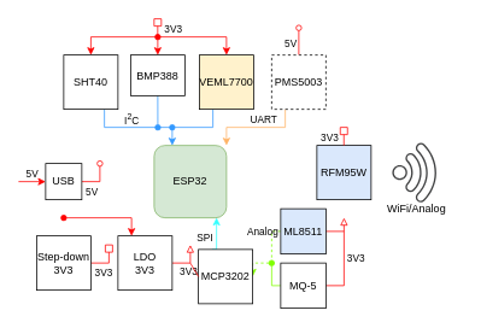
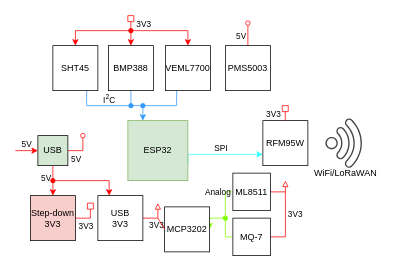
- <mxCell id="22" value="BMP388" style="whiteSpace=wrap;html=1;aspect=fixed;" vertex="1" parent="1"><mxGeometry x="144" y="60" width="60" height="45" as="geometry" /></mxCell>
+ <mxCell id="22" value="BMP388" style="whiteSpace=wrap;html=1;aspect=fixed;" vertex="1" parent="1"><mxGeometry x="144" y="60" width="60" height="60" as="geometry" /></mxCell>
- <mxCell id="20" value="SHT40" style="whiteSpace=wrap;html=1;aspect=fixed;" vertex="1" parent="1"><mxGeometry x="70" y="60" width="60" height="60" as="geometry" /></mxCell>
+ <mxCell id="20" value="SHT45" style="whiteSpace=wrap;html=1;aspect=fixed;" vertex="1" parent="1"><mxGeometry x="70" y="60" width="60" height="60" as="geometry" /></mxCell>
- <mxCell id="24" value="VEML7700" style="whiteSpace=wrap;html=1;aspect=fixed;fillColor=#fff2cc;" vertex="1" parent="1"><mxGeometry x="220" y="60" width="60" height="60" as="geometry" /></mxCell>
+ <mxCell id="24" value="VEML7700" style="whiteSpace=wrap;html=1;aspect=fixed;" vertex="1" parent="1"><mxGeometry x="220" y="60" width="60" height="60" as="geometry" /></mxCell>
- <mxCell id="29" value="PMS5003" style="whiteSpace=wrap;html=1;aspect=fixed;dashed=1;" vertex="1" parent="1"><mxGeometry x="300" y="60" width="60" height="60" as="geometry" /></mxCell>
+ <mxCell id="29" value="PMS5003" style="whiteSpace=wrap;html=1;aspect=fixed;" vertex="1" parent="1"><mxGeometry x="300" y="60" width="60" height="60" as="geometry" /></mxCell>
- <mxCell id="27" style="edgeStyle=orthogonalEdgeStyle;rounded=0;orthogonalLoop=1;jettySize=auto;html=1;exitX=0.25;exitY=1;exitDx=0;exitDy=0;entryX=1;entryY=0;entryDx=0;entryDy=0;startArrow=none;startFill=0;endArrow=classic;endFill=1;strokeColor=#FFB366;" edge="1" parent="1" source="29" target="4"><mxGeometry relative="1" as="geometry" /></mxCell>
- <mxCell id="28" value="UART" style="edgeLabel;html=1;align=center;verticalAlign=middle;resizable=0;points=[];labelBackgroundColor=none;" vertex="1" connectable="0" parent="27"><mxGeometry x="-0.072" y="1" relative="1" as="geometry"><mxPoint x="4" y="-11" as="offset" /></mxGeometry></mxCell>
- <mxCell id="51" value="RFM95W" style="whiteSpace=wrap;html=1;aspect=fixed;fillColor=#dae8fc;" vertex="1" parent="1"><mxGeometry x="350" y="160" width="60" height="60" as="geometry" /></mxCell>
+ <mxCell id="51" value="RFM95W" style="whiteSpace=wrap;html=1;aspect=fixed;" vertex="1" parent="1"><mxGeometry x="350" y="160" width="60" height="60" as="geometry" /></mxCell>
- <mxCell id="9" value="USB" style="whiteSpace=wrap;html=1;aspect=fixed;" parent="1" vertex="1"><mxGeometry x="50" y="180" width="40" height="40" as="geometry" /></mxCell>
+ <mxCell id="9" value="USB" style="whiteSpace=wrap;html=1;aspect=fixed;fillColor=#d5e8d4;" parent="1" vertex="1"><mxGeometry x="50" y="180" width="40" height="40" as="geometry" /></mxCell>
- <mxCell id="4" value="ESP32" style="whiteSpace=wrap;html=1;aspect=fixed;fillColor=#d5e8d4;strokeColor=#82b366;rounded=1;" parent="1" vertex="1"><mxGeometry x="170" y="160" width="80" height="80" as="geometry" /></mxCell>
+ <mxCell id="4" value="ESP32" style="whiteSpace=wrap;html=1;aspect=fixed;fillColor=#d5e8d4;strokeColor=#82b366;" parent="1" vertex="1"><mxGeometry x="170" y="160" width="80" height="80" as="geometry" /></mxCell>
+ <mxCell id="2" style="edgeStyle=orthogonalEdgeStyle;rounded=0;orthogonalLoop=1;jettySize=auto;html=1;exitX=1;exitY=0.75;exitDx=0;exitDy=0;entryX=0;entryY=0.75;entryDx=0;entryDy=0;startArrow=none;startFill=0;endArrow=classic;endFill=1;strokeColor=#33FFFF;" edge="1" parent="1" source="4" target="51"><mxGeometry relative="1" as="geometry"><Array as="points"><mxPoint x="250" y="205" /></Array></mxGeometry></mxCell>
+ <mxCell id="3" value="SPI" style="edgeLabel;html=1;align=center;verticalAlign=middle;resizable=0;points=[];labelBackgroundColor=none;" vertex="1" connectable="0" parent="2"><mxGeometry x="0.44" y="2" relative="1" as="geometry"><mxPoint x="-25" y="-7" as="offset" /></mxGeometry></mxCell>
- <mxCell id="11" value="WiFi/Analog" style="text;html=1;align=center;verticalAlign=middle;resizable=0;points=[];autosize=1;strokeColor=none;fillColor=none;" vertex="1" parent="1"><mxGeometry x="410" y="220" width="100" height="20" as="geometry" /></mxCell>
+ <mxCell id="11" value="WiFi/LoRaWAN" style="text;html=1;align=center;verticalAlign=middle;resizable=0;points=[];autosize=1;strokeColor=none;fillColor=none;" vertex="1" parent="1"><mxGeometry x="410" y="220" width="100" height="20" as="geometry" /></mxCell>
+ <mxCell id="5" style="edgeStyle=orthogonalEdgeStyle;rounded=0;orthogonalLoop=1;jettySize=auto;html=1;exitX=0.5;exitY=1;exitDx=0;exitDy=0;entryX=0.5;entryY=0;entryDx=0;entryDy=0;startArrow=none;startFill=0;endArrow=classic;endFill=1;strokeColor=#FF0000;" edge="1" parent="1" source="9" target="14"><mxGeometry relative="1" as="geometry" /></mxCell>
+ <mxCell id="6" value="5V" style="edgeLabel;html=1;align=center;verticalAlign=middle;resizable=0;points=[];labelBackgroundColor=none;" vertex="1" connectable="0" parent="5"><mxGeometry x="-0.179" relative="1" as="geometry"><mxPoint x="-10" as="offset" /></mxGeometry></mxCell>
- <mxCell id="41" value="ML8511" style="whiteSpace=wrap;html=1;aspect=fixed;fillColor=#dae8fc;" vertex="1" parent="1"><mxGeometry x="310" y="230" width="50" height="50" as="geometry" /></mxCell>
+ <mxCell id="41" value="ML8511" style="whiteSpace=wrap;html=1;aspect=fixed;" vertex="1" parent="1"><mxGeometry x="310" y="230" width="50" height="50" as="geometry" /></mxCell>
- <mxCell id="45" style="edgeStyle=orthogonalEdgeStyle;rounded=0;orthogonalLoop=1;jettySize=auto;html=1;exitX=0.25;exitY=0;exitDx=0;exitDy=0;entryX=0.863;entryY=0.999;entryDx=0;entryDy=0;entryPerimeter=0;startArrow=none;startFill=0;endArrow=classic;endFill=1;strokeColor=#33FFFF;" edge="1" parent="1" source="47" target="4"><mxGeometry relative="1" as="geometry" /></mxCell>
- <mxCell id="46" value="SPI" style="edgeLabel;html=1;align=center;verticalAlign=middle;resizable=0;points=[];labelBackgroundColor=none;" vertex="1" connectable="0" parent="45"><mxGeometry x="-0.207" y="1" relative="1" as="geometry"><mxPoint x="-13" y="-2" as="offset" /></mxGeometry></mxCell>
- <mxCell id="39" style="edgeStyle=orthogonalEdgeStyle;rounded=0;orthogonalLoop=1;jettySize=auto;html=1;exitX=0;exitY=0.5;exitDx=0;exitDy=0;entryX=1;entryY=0.5;entryDx=0;entryDy=0;startArrow=none;startFill=0;endArrow=classic;endFill=1;strokeColor=#80FF00;dashed=1;" edge="1" parent="1" source="41" target="47"><mxGeometry relative="1" as="geometry"><Array as="points"><mxPoint x="300" y="255" /><mxPoint x="300" y="290" /></Array></mxGeometry></mxCell>
+ <mxCell id="39" style="edgeStyle=orthogonalEdgeStyle;rounded=0;orthogonalLoop=1;jettySize=auto;html=1;exitX=0;exitY=0.5;exitDx=0;exitDy=0;entryX=1;entryY=0.5;entryDx=0;entryDy=0;startArrow=none;startFill=0;endArrow=classic;endFill=1;strokeColor=#80FF00;" edge="1" parent="1" source="41" target="47"><mxGeometry relative="1" as="geometry"><Array as="points"><mxPoint x="300" y="255" /><mxPoint x="300" y="290" /></Array></mxGeometry></mxCell>
- <mxCell id="14" value="Step-down&lt;br&gt;3V3" style="whiteSpace=wrap;html=1;aspect=fixed;" vertex="1" parent="1"><mxGeometry x="40" y="260" width="60" height="60" as="geometry" /></mxCell>
+ <mxCell id="14" value="Step-down&lt;br&gt;3V3" style="whiteSpace=wrap;html=1;aspect=fixed;fillColor=#f8cecc;" vertex="1" parent="1"><mxGeometry x="40" y="260" width="60" height="60" as="geometry" /></mxCell>
- <mxCell id="37" value="LDO&lt;br&gt;3V3" style="whiteSpace=wrap;html=1;aspect=fixed;" vertex="1" parent="1"><mxGeometry x="130" y="260" width="60" height="60" as="geometry" /></mxCell>
+ <mxCell id="37" value="USB&lt;br&gt;3V3" style="whiteSpace=wrap;html=1;aspect=fixed;" vertex="1" parent="1"><mxGeometry x="130" y="260" width="60" height="60" as="geometry" /></mxCell>
- <mxCell id="44" value="MQ-5" style="whiteSpace=wrap;html=1;aspect=fixed;" vertex="1" parent="1"><mxGeometry x="310" y="290" width="50" height="50" as="geometry" /></mxCell>
+ <mxCell id="44" value="MQ-7" style="whiteSpace=wrap;html=1;aspect=fixed;" vertex="1" parent="1"><mxGeometry x="310" y="290" width="50" height="50" as="geometry" /></mxCell>
